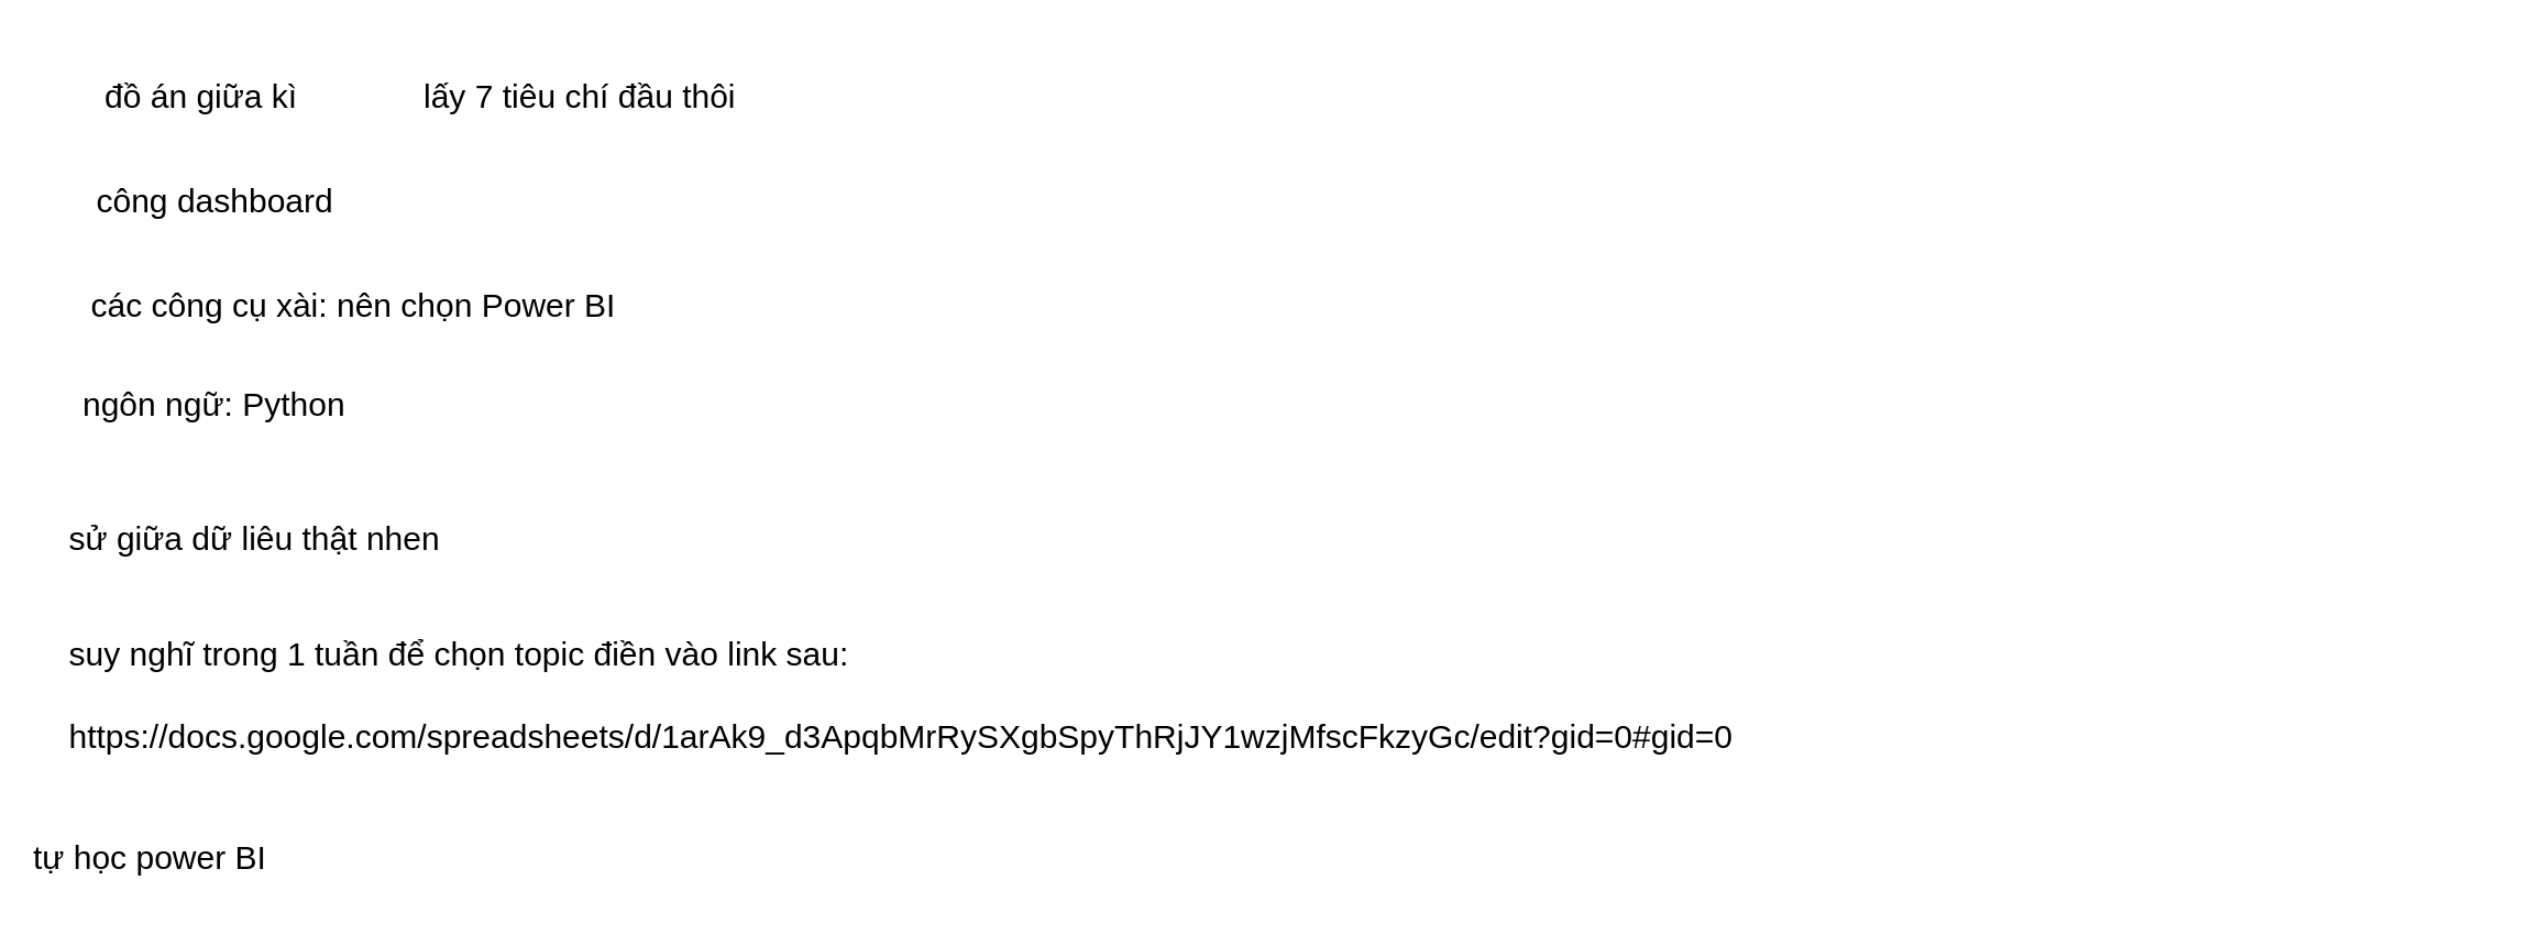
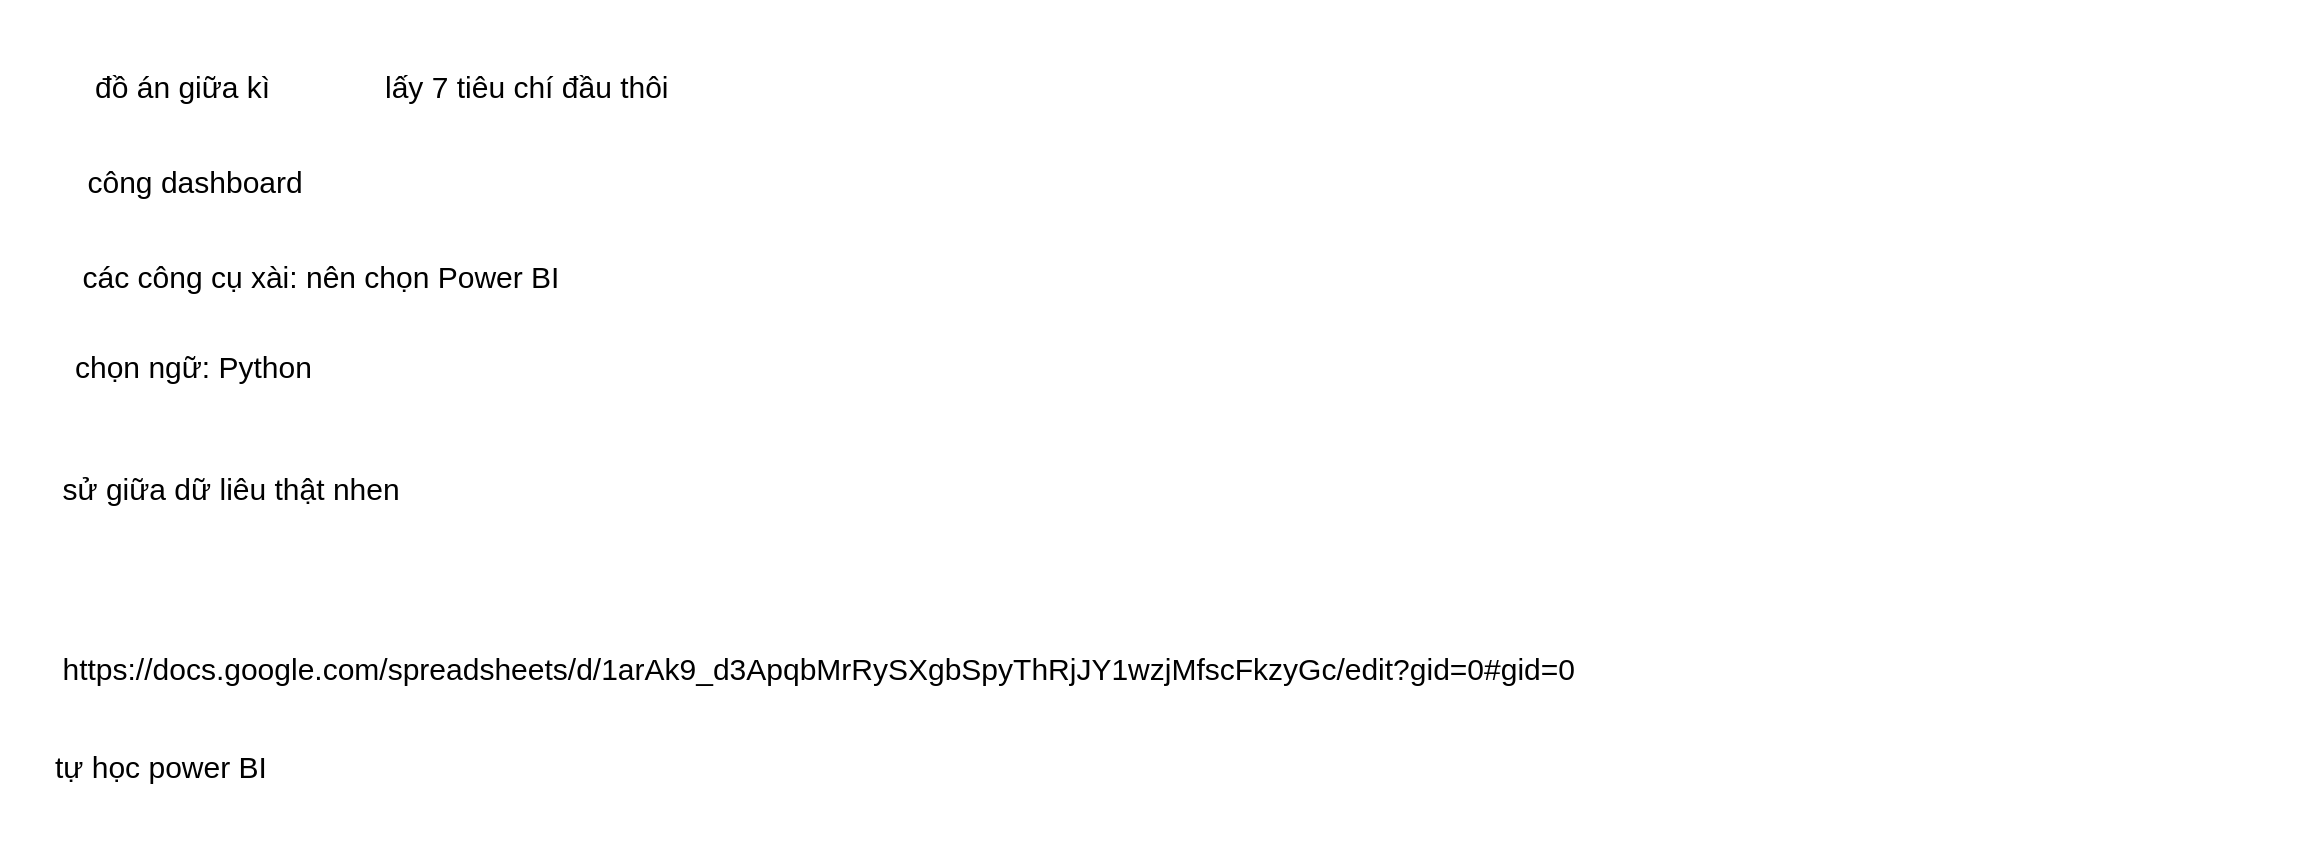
- <mxCell id="5" value="ngôn ngữ: Python&amp;nbsp;" style="text;html=1;align=left;verticalAlign=middle;whiteSpace=wrap;rounded=0;fontFamily=Helvetica;fontSize=12;fontColor=default;" vertex="1" parent="1"><mxGeometry x="28" y="132" width="750" height="30" as="geometry" /></mxCell>
+ <mxCell id="5" value="chọn ngữ: Python&amp;nbsp;" style="text;html=1;align=left;verticalAlign=middle;whiteSpace=wrap;rounded=0;fontFamily=Helvetica;fontSize=12;fontColor=default;" vertex="1" parent="1"><mxGeometry x="28" y="132" width="750" height="30" as="geometry" /></mxCell>
- <mxCell id="8" value="suy nghĩ trong 1 tuần để chọn topic điền vào link sau:&amp;nbsp;" style="text;html=1;align=left;verticalAlign=middle;whiteSpace=wrap;rounded=0;fontFamily=Helvetica;fontSize=12;fontColor=default;" vertex="1" parent="1"><mxGeometry x="23" y="223" width="750" height="30" as="geometry" /></mxCell>
- <mxCell id="10" value="tự học power BI&amp;nbsp;" style="text;html=1;align=left;verticalAlign=middle;whiteSpace=wrap;rounded=0;fontFamily=Helvetica;fontSize=12;fontColor=default;" vertex="1" parent="1"><mxGeometry x="10" y="297" width="750" height="30" as="geometry" /></mxCell>
+ <mxCell id="10" value="tự học power BI&amp;nbsp;" style="text;html=1;align=left;verticalAlign=middle;whiteSpace=wrap;rounded=0;fontFamily=Helvetica;fontSize=12;fontColor=default;" vertex="1" parent="1"><mxGeometry x="20" y="292" width="750" height="30" as="geometry" /></mxCell>
